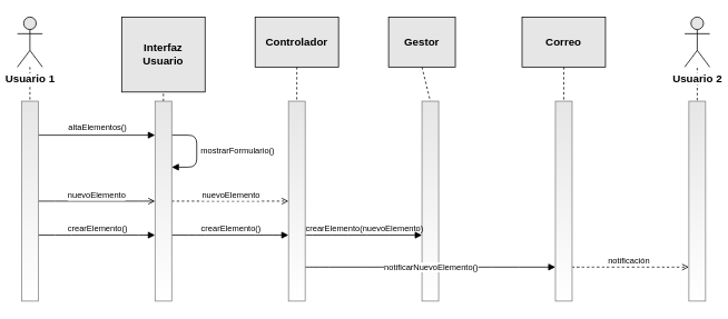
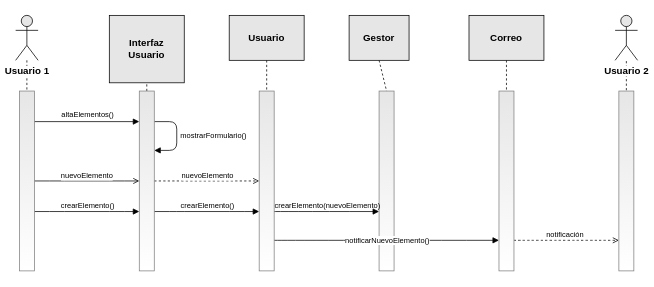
- <mxCell id="8" value="&lt;font style=&quot;font-size: 13px&quot;&gt;&lt;b&gt;Controlador&lt;/b&gt;&lt;/font&gt;" style="rounded=0;whiteSpace=wrap;html=1;fillColor=#E6E6E6;" parent="1" vertex="1"><mxGeometry x="305" y="20" width="100" height="60" as="geometry" /></mxCell>
+ <mxCell id="8" value="&lt;font style=&quot;font-size: 13px&quot;&gt;&lt;b&gt;Usuario&lt;/b&gt;&lt;/font&gt;" style="rounded=0;whiteSpace=wrap;html=1;fillColor=#E6E6E6;" parent="1" vertex="1"><mxGeometry x="305" y="20" width="100" height="60" as="geometry" /></mxCell>
